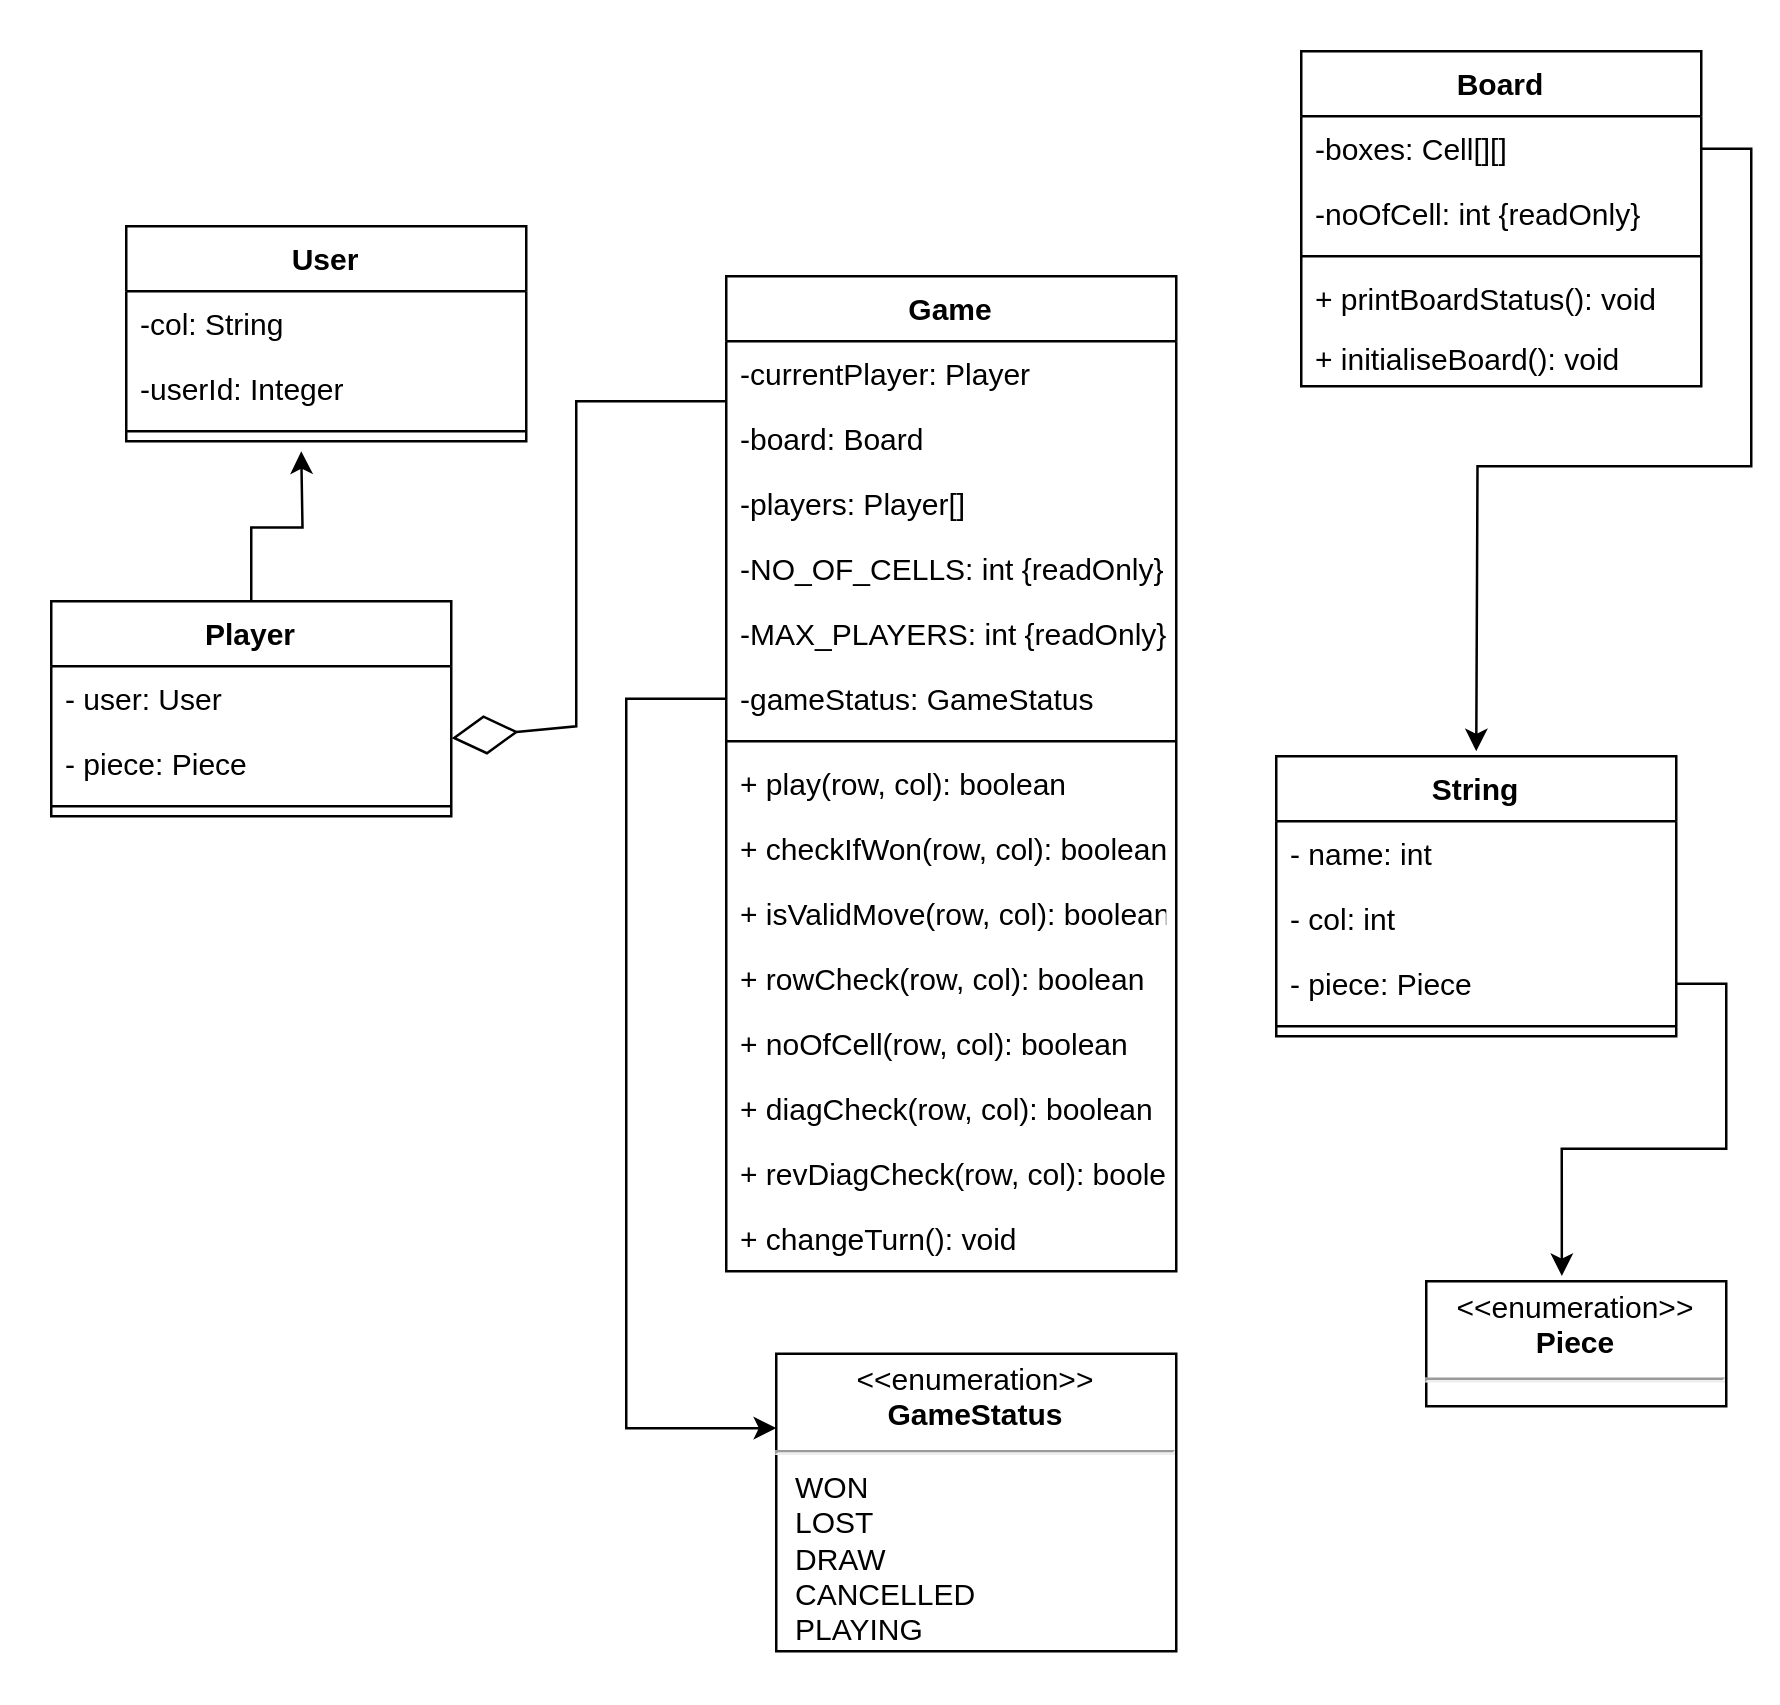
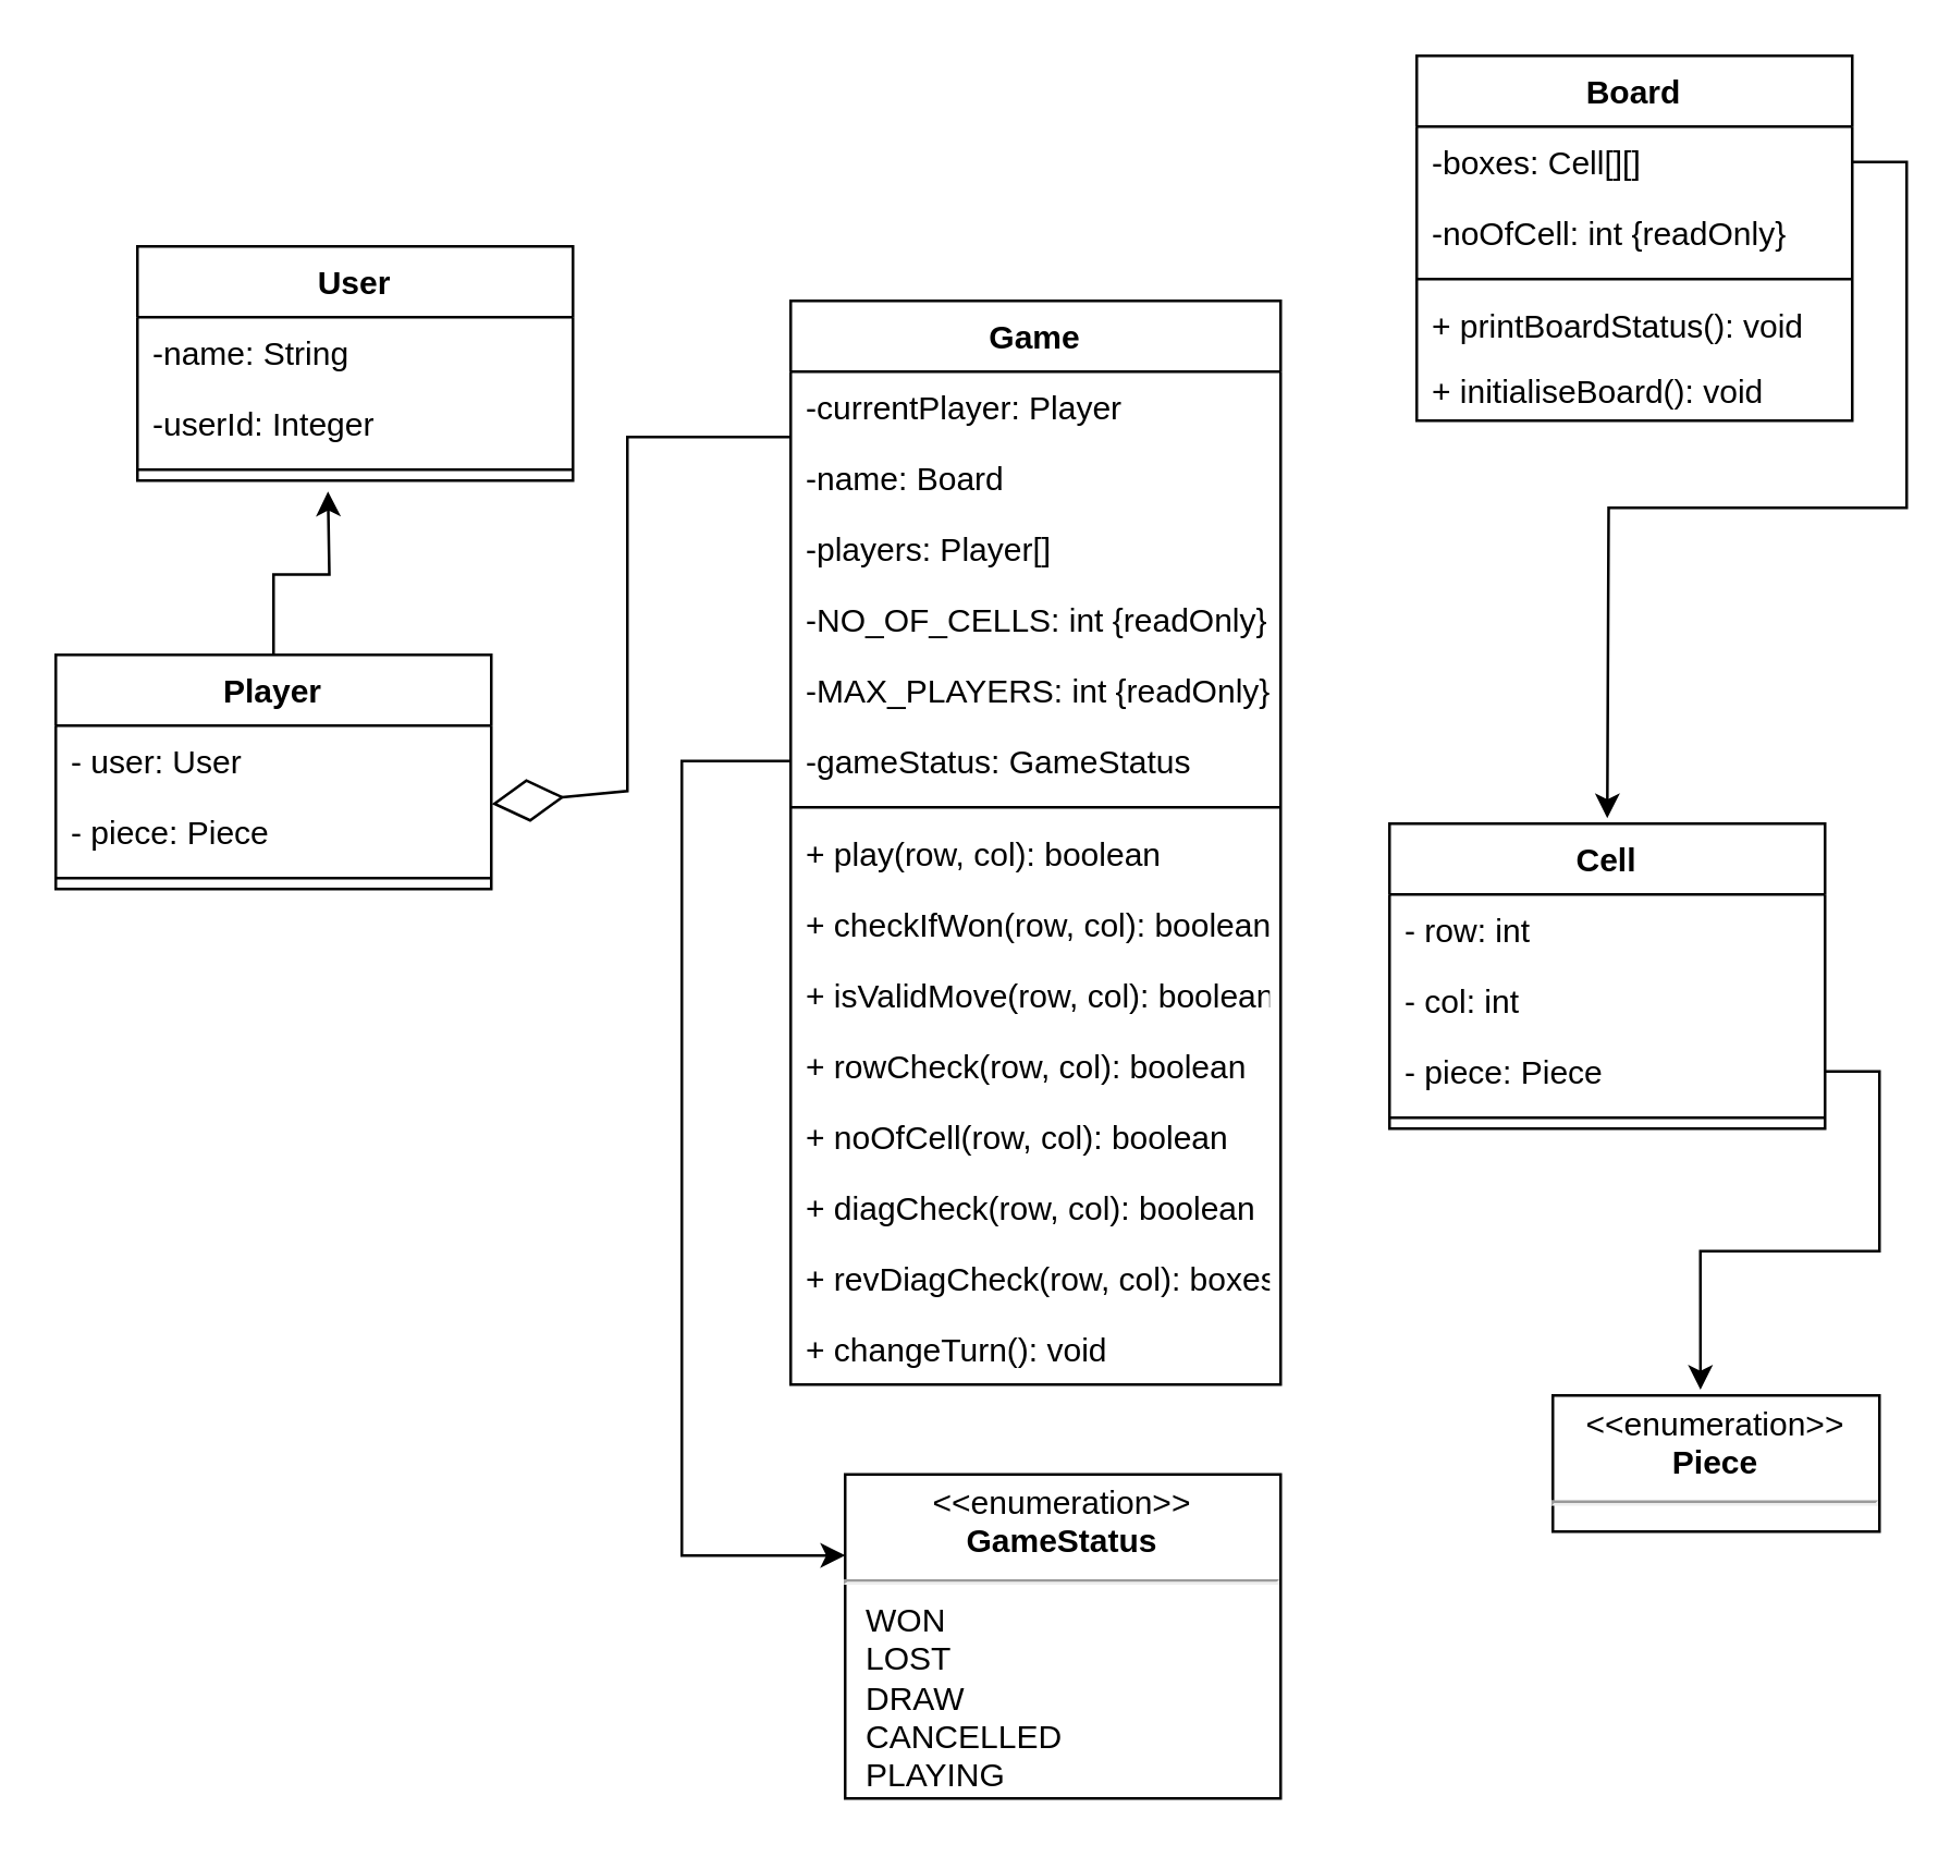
- <mxCell id="3" value="-col: String&#10;" style="text;strokeColor=none;fillColor=none;align=left;verticalAlign=top;spacingLeft=4;spacingRight=4;overflow=hidden;rotatable=0;points=[[0,0.5],[1,0.5]];portConstraint=eastwest;" vertex="1" parent="2"><mxGeometry y="26" width="160" height="26" as="geometry" /></mxCell>
+ <mxCell id="3" value="-name: String&#10;" style="text;strokeColor=none;fillColor=none;align=left;verticalAlign=top;spacingLeft=4;spacingRight=4;overflow=hidden;rotatable=0;points=[[0,0.5],[1,0.5]];portConstraint=eastwest;" vertex="1" parent="2"><mxGeometry y="26" width="160" height="26" as="geometry" /></mxCell>
- <mxCell id="27" value="-board: Board&#10;" style="text;strokeColor=none;fillColor=none;align=left;verticalAlign=top;spacingLeft=4;spacingRight=4;overflow=hidden;rotatable=0;points=[[0,0.5],[1,0.5]];portConstraint=eastwest;" vertex="1" parent="25"><mxGeometry y="52" width="180" height="26" as="geometry" /></mxCell>
+ <mxCell id="27" value="-name: Board&#10;" style="text;strokeColor=none;fillColor=none;align=left;verticalAlign=top;spacingLeft=4;spacingRight=4;overflow=hidden;rotatable=0;points=[[0,0.5],[1,0.5]];portConstraint=eastwest;" vertex="1" parent="25"><mxGeometry y="52" width="180" height="26" as="geometry" /></mxCell>
- <mxCell id="12" value="String" style="swimlane;fontStyle=1;align=center;verticalAlign=top;childLayout=stackLayout;horizontal=1;startSize=26;horizontalStack=0;resizeParent=1;resizeParentMax=0;resizeLast=0;collapsible=1;marginBottom=0;" vertex="1" parent="1"><mxGeometry x="510" y="302" width="160" height="112" as="geometry" /></mxCell>
+ <mxCell id="12" value="Cell" style="swimlane;fontStyle=1;align=center;verticalAlign=top;childLayout=stackLayout;horizontal=1;startSize=26;horizontalStack=0;resizeParent=1;resizeParentMax=0;resizeLast=0;collapsible=1;marginBottom=0;" vertex="1" parent="1"><mxGeometry x="510" y="302" width="160" height="112" as="geometry" /></mxCell>
- <mxCell id="13" value="- name: int" style="text;strokeColor=none;fillColor=none;align=left;verticalAlign=top;spacingLeft=4;spacingRight=4;overflow=hidden;rotatable=0;points=[[0,0.5],[1,0.5]];portConstraint=eastwest;" vertex="1" parent="12"><mxGeometry y="26" width="160" height="26" as="geometry" /></mxCell>
+ <mxCell id="13" value="- row: int" style="text;strokeColor=none;fillColor=none;align=left;verticalAlign=top;spacingLeft=4;spacingRight=4;overflow=hidden;rotatable=0;points=[[0,0.5],[1,0.5]];portConstraint=eastwest;" vertex="1" parent="12"><mxGeometry y="26" width="160" height="26" as="geometry" /></mxCell>
- <mxCell id="39" value="+ revDiagCheck(row, col): boolean" style="text;strokeColor=none;fillColor=none;align=left;verticalAlign=top;spacingLeft=4;spacingRight=4;overflow=hidden;rotatable=0;points=[[0,0.5],[1,0.5]];portConstraint=eastwest;" vertex="1" parent="25"><mxGeometry y="346" width="180" height="26" as="geometry" /></mxCell>
+ <mxCell id="39" value="+ revDiagCheck(row, col): boxes" style="text;strokeColor=none;fillColor=none;align=left;verticalAlign=top;spacingLeft=4;spacingRight=4;overflow=hidden;rotatable=0;points=[[0,0.5],[1,0.5]];portConstraint=eastwest;" vertex="1" parent="25"><mxGeometry y="346" width="180" height="26" as="geometry" /></mxCell>
